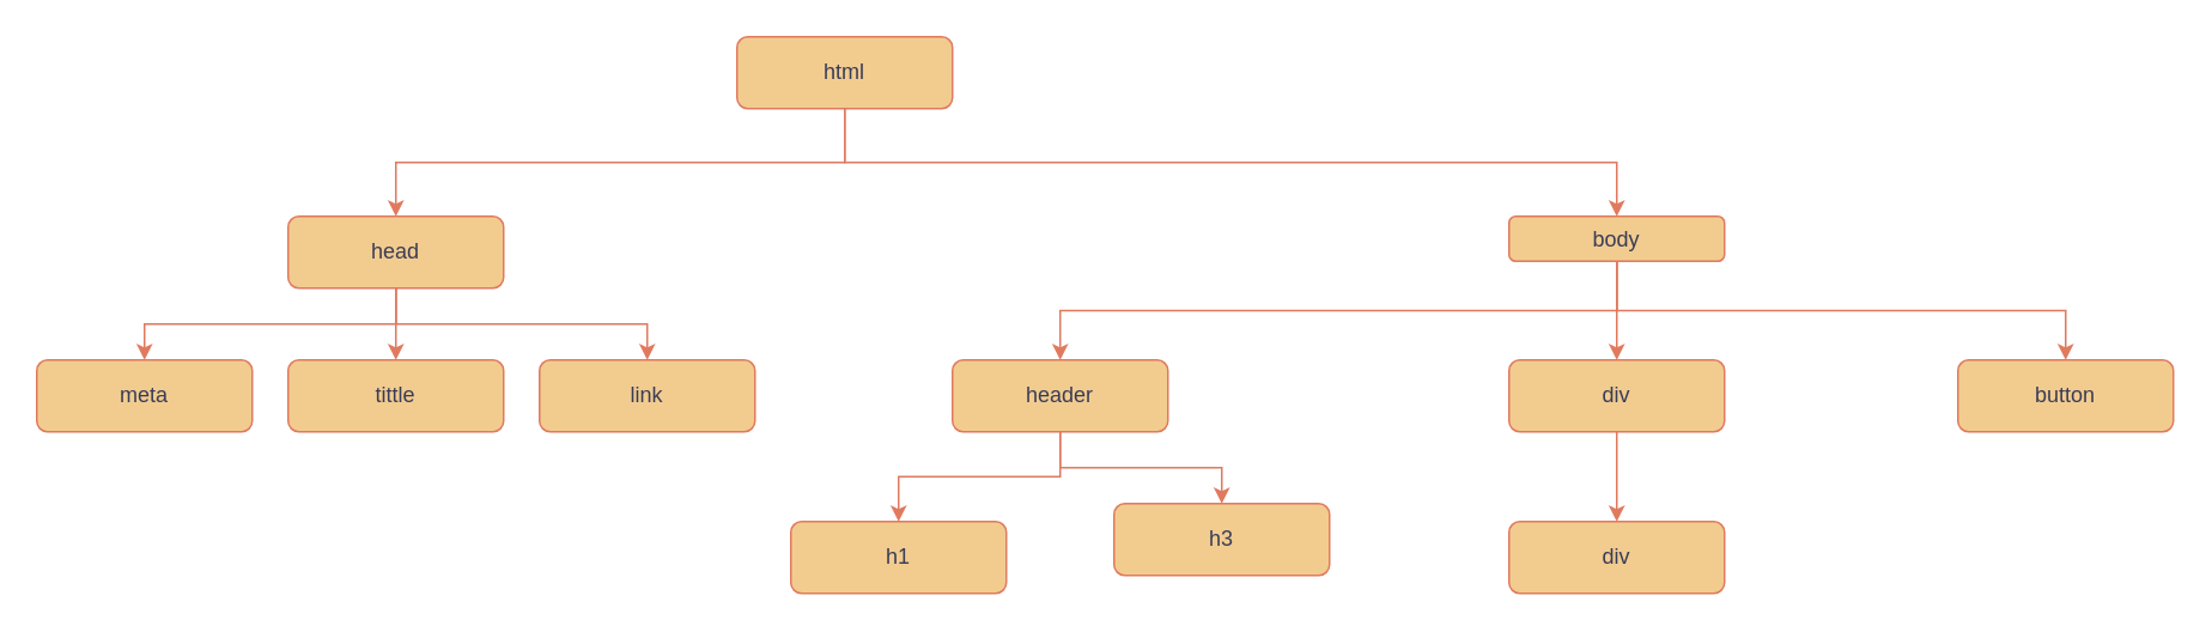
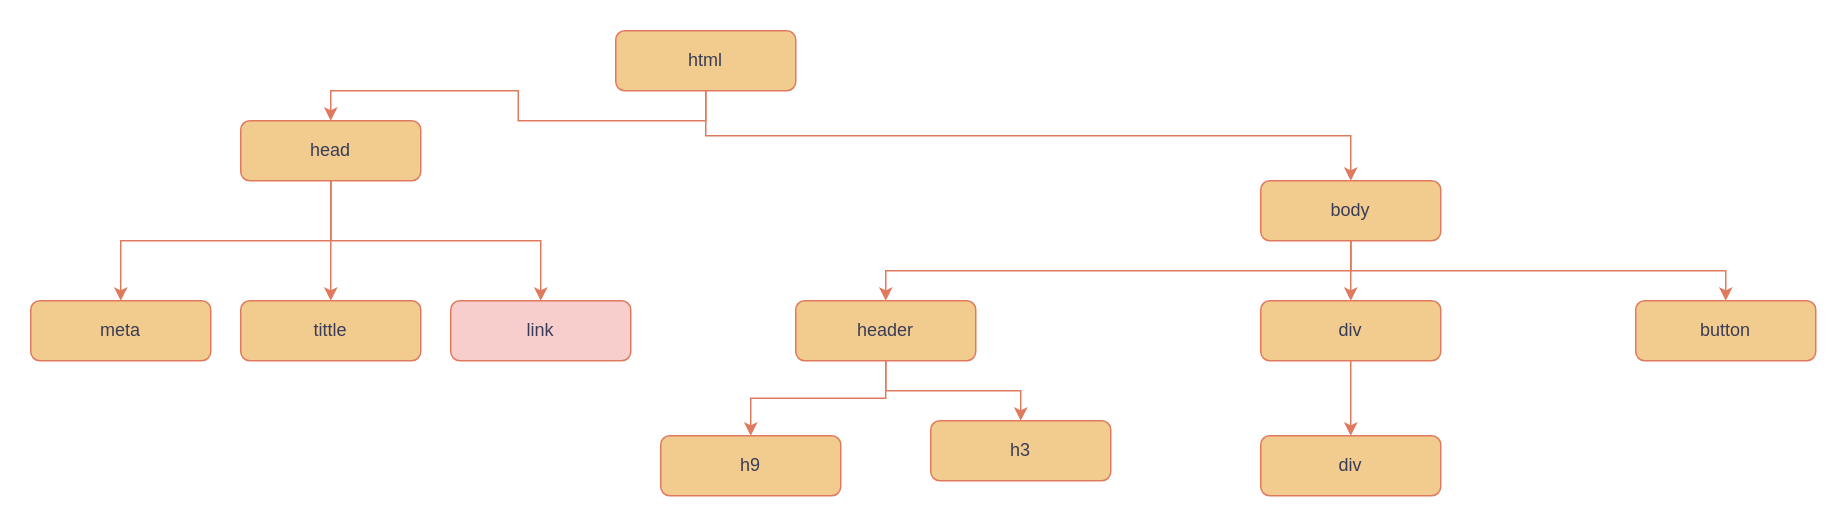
- <mxCell id="12" value="body" style="rounded=1;whiteSpace=wrap;html=1;strokeColor=#E07A5F;fontColor=#393C56;fillColor=#F2CC8F;" vertex="1" parent="1"><mxGeometry x="840" y="120" width="120" height="25" as="geometry" /></mxCell>
+ <mxCell id="12" value="body" style="rounded=1;whiteSpace=wrap;html=1;strokeColor=#E07A5F;fontColor=#393C56;fillColor=#F2CC8F;" vertex="1" parent="1"><mxGeometry x="840" y="120" width="120" height="40" as="geometry" /></mxCell>
- <mxCell id="8" value="head" style="rounded=1;whiteSpace=wrap;html=1;strokeColor=#E07A5F;fontColor=#393C56;fillColor=#F2CC8F;" vertex="1" parent="1"><mxGeometry x="160" y="120" width="120" height="40" as="geometry" /></mxCell>
+ <mxCell id="8" value="head" style="rounded=1;whiteSpace=wrap;html=1;strokeColor=#E07A5F;fontColor=#393C56;fillColor=#F2CC8F;" vertex="1" parent="1"><mxGeometry x="160" y="80" width="120" height="40" as="geometry" /></mxCell>
- <mxCell id="15" value="link" style="rounded=1;whiteSpace=wrap;html=1;strokeColor=#E07A5F;fontColor=#393C56;fillColor=#F2CC8F;" vertex="1" parent="1"><mxGeometry x="300" y="200" width="120" height="40" as="geometry" /></mxCell>
+ <mxCell id="15" value="link" style="rounded=1;whiteSpace=wrap;html=1;strokeColor=#E07A5F;fontColor=#393C56;fillColor=#f8cecc;" vertex="1" parent="1"><mxGeometry x="300" y="200" width="120" height="40" as="geometry" /></mxCell>
- <mxCell id="22" value="h1" style="rounded=1;whiteSpace=wrap;html=1;strokeColor=#E07A5F;fontColor=#393C56;fillColor=#F2CC8F;" vertex="1" parent="1"><mxGeometry x="440" y="290" width="120" height="40" as="geometry" /></mxCell>
+ <mxCell id="22" value="h9" style="rounded=1;whiteSpace=wrap;html=1;strokeColor=#E07A5F;fontColor=#393C56;fillColor=#F2CC8F;" vertex="1" parent="1"><mxGeometry x="440" y="290" width="120" height="40" as="geometry" /></mxCell>
